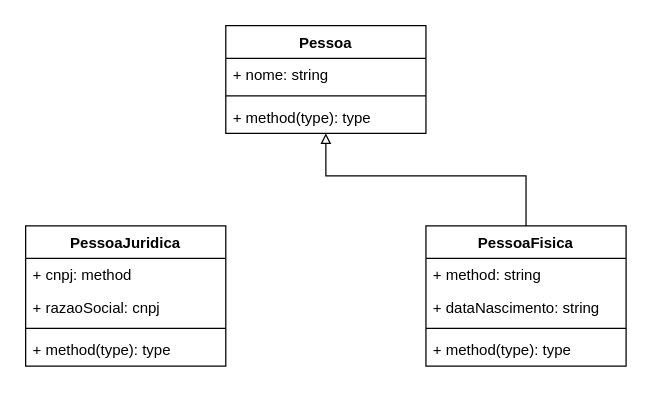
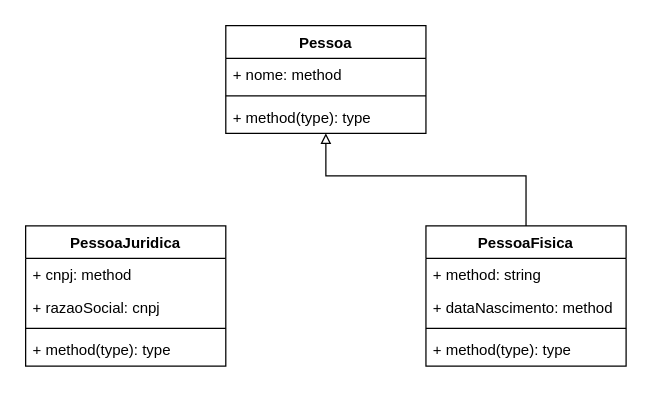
- <mxCell id="3" value="+ nome: string" style="text;strokeColor=none;fillColor=none;align=left;verticalAlign=top;spacingLeft=4;spacingRight=4;overflow=hidden;rotatable=0;points=[[0,0.5],[1,0.5]];portConstraint=eastwest;" vertex="1" parent="2"><mxGeometry y="26" width="160" height="26" as="geometry" /></mxCell>
+ <mxCell id="3" value="+ nome: method" style="text;strokeColor=none;fillColor=none;align=left;verticalAlign=top;spacingLeft=4;spacingRight=4;overflow=hidden;rotatable=0;points=[[0,0.5],[1,0.5]];portConstraint=eastwest;" vertex="1" parent="2"><mxGeometry y="26" width="160" height="26" as="geometry" /></mxCell>
- <mxCell id="8" value="+ dataNascimento: string" style="text;strokeColor=none;fillColor=none;align=left;verticalAlign=top;spacingLeft=4;spacingRight=4;overflow=hidden;rotatable=0;points=[[0,0.5],[1,0.5]];portConstraint=eastwest;" vertex="1" parent="6"><mxGeometry y="52" width="160" height="26" as="geometry" /></mxCell>
+ <mxCell id="8" value="+ dataNascimento: method" style="text;strokeColor=none;fillColor=none;align=left;verticalAlign=top;spacingLeft=4;spacingRight=4;overflow=hidden;rotatable=0;points=[[0,0.5],[1,0.5]];portConstraint=eastwest;" vertex="1" parent="6"><mxGeometry y="52" width="160" height="26" as="geometry" /></mxCell>
